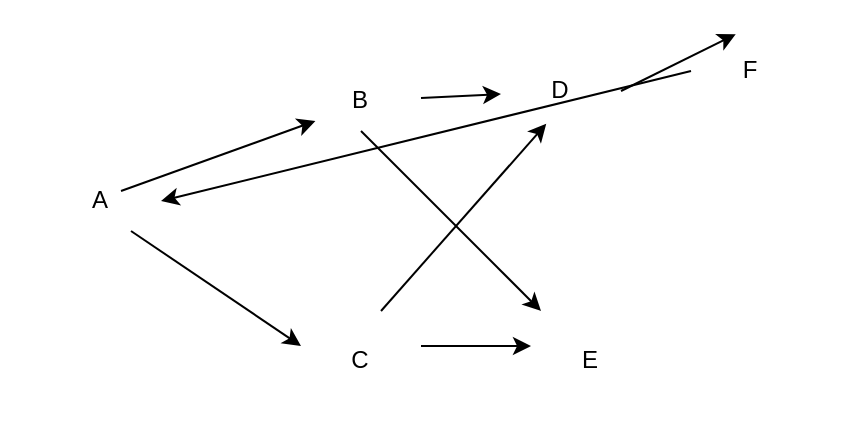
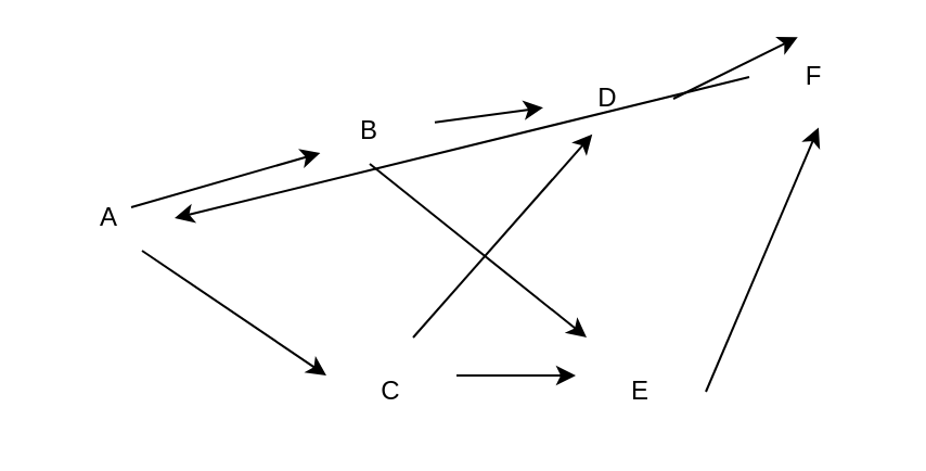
- <mxCell id="3" value="B" style="text;strokeColor=none;align=center;fillColor=none;html=1;verticalAlign=middle;whiteSpace=wrap;rounded=0;" vertex="1" parent="1"><mxGeometry x="150" y="35" width="60" height="30" as="geometry" /></mxCell>
+ <mxCell id="3" value="B" style="text;strokeColor=none;align=center;fillColor=none;html=1;verticalAlign=middle;whiteSpace=wrap;rounded=0;" vertex="1" parent="1"><mxGeometry x="140" y="45" width="60" height="30" as="geometry" /></mxCell>
+ <mxCell id="13" value="" style="edgeStyle=none;orthogonalLoop=1;jettySize=auto;html=1;exitX=1;exitY=0.5;exitDx=0;exitDy=0;entryX=0.533;entryY=1.273;entryDx=0;entryDy=0;entryPerimeter=0;" edge="1" parent="1" source="6" target="7"><mxGeometry width="80" relative="1" as="geometry"><mxPoint x="340" y="155" as="sourcePoint" /><mxPoint x="420" y="155" as="targetPoint" /><Array as="points" /></mxGeometry></mxCell>
